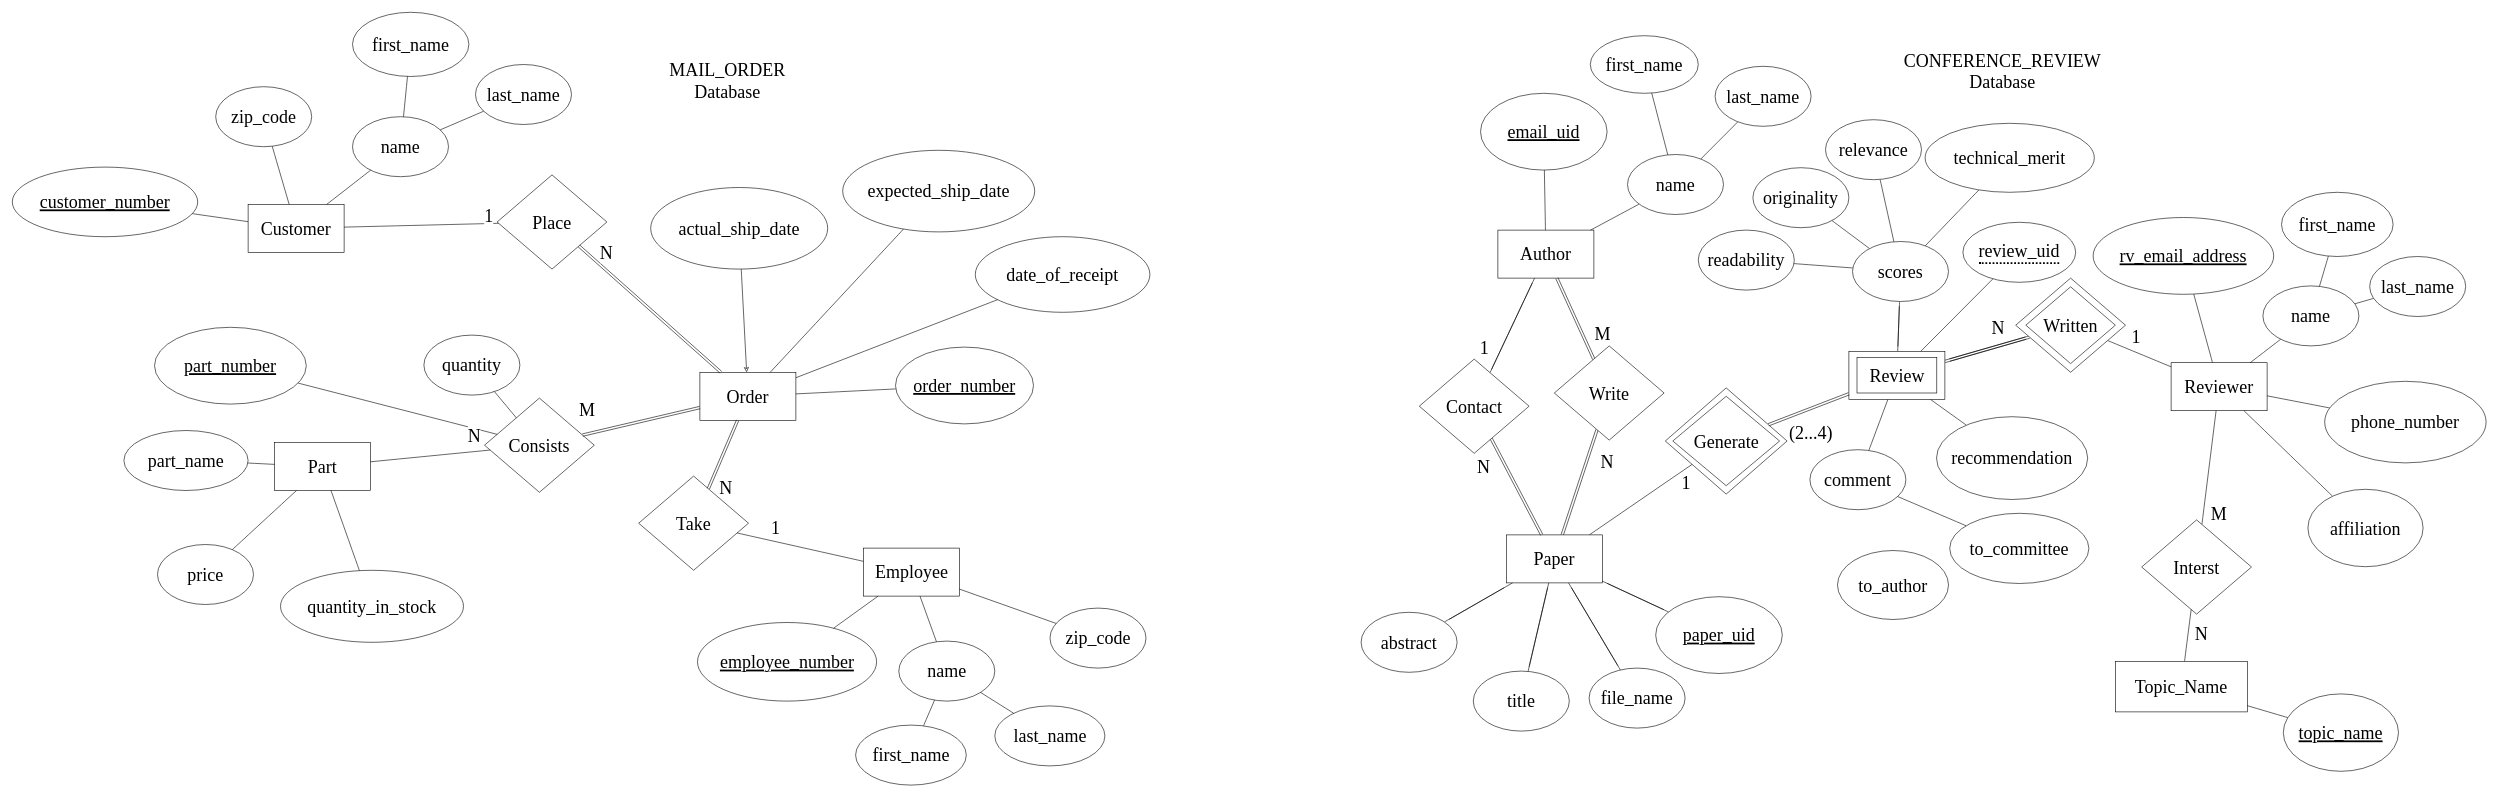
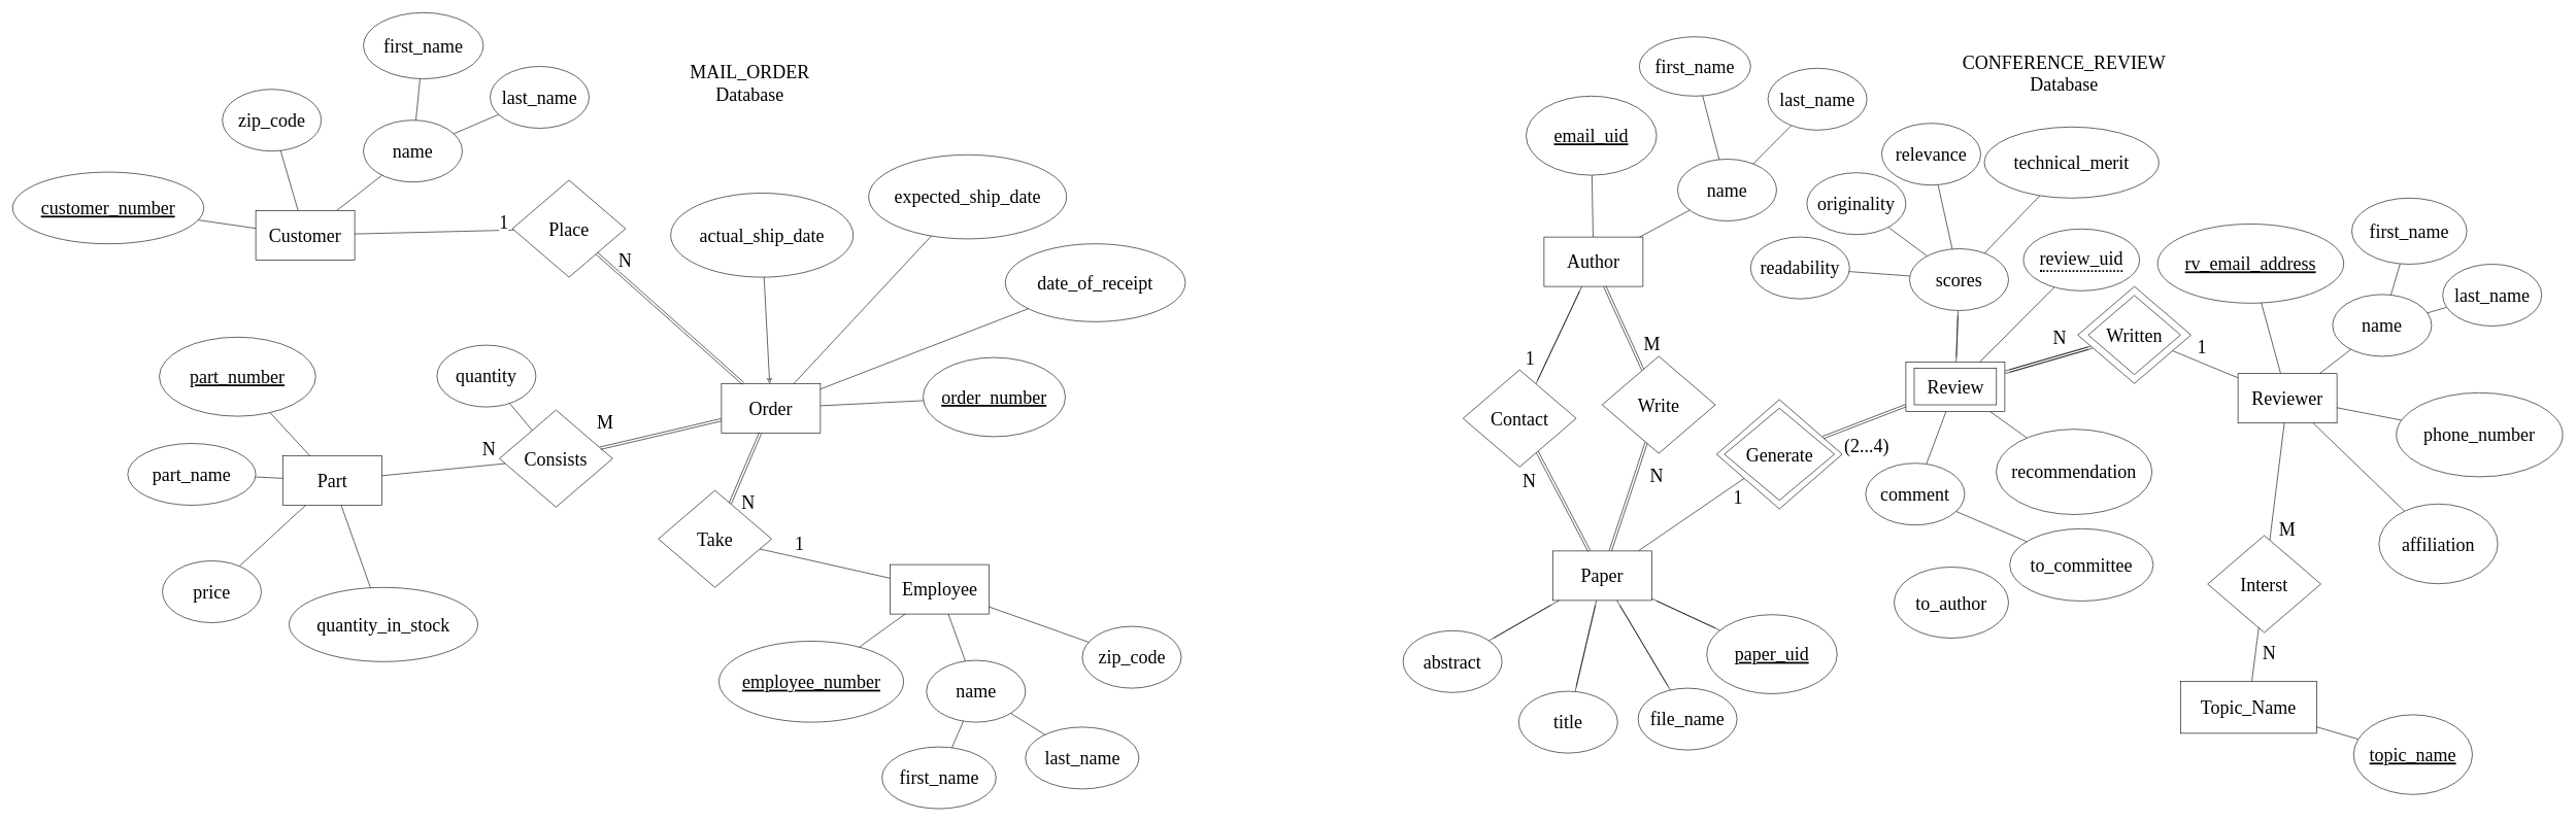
- <mxCell id="25" value="" style="edgeStyle=none;curved=1;rounded=0;orthogonalLoop=1;jettySize=auto;fontFamily=Architects Daughter;fontSource=https%3A%2F%2Ffonts.googleapis.com%2Fcss%3Ffamily%3DArchitects%2BDaughter;fontSize=30;endArrow=none;endFill=0;html=1;" parent="1" source="26" target="48" edge="1"><mxGeometry relative="1" as="geometry" /></mxCell>
+ <mxCell id="25" value="" style="edgeStyle=none;curved=1;rounded=0;orthogonalLoop=1;jettySize=auto;fontFamily=Architects Daughter;fontSource=https%3A%2F%2Ffonts.googleapis.com%2Fcss%3Ffamily%3DArchitects%2BDaughter;fontSize=30;endArrow=none;endFill=0;html=1;" parent="1" source="26" target="24" edge="1"><mxGeometry relative="1" as="geometry" /></mxCell>
